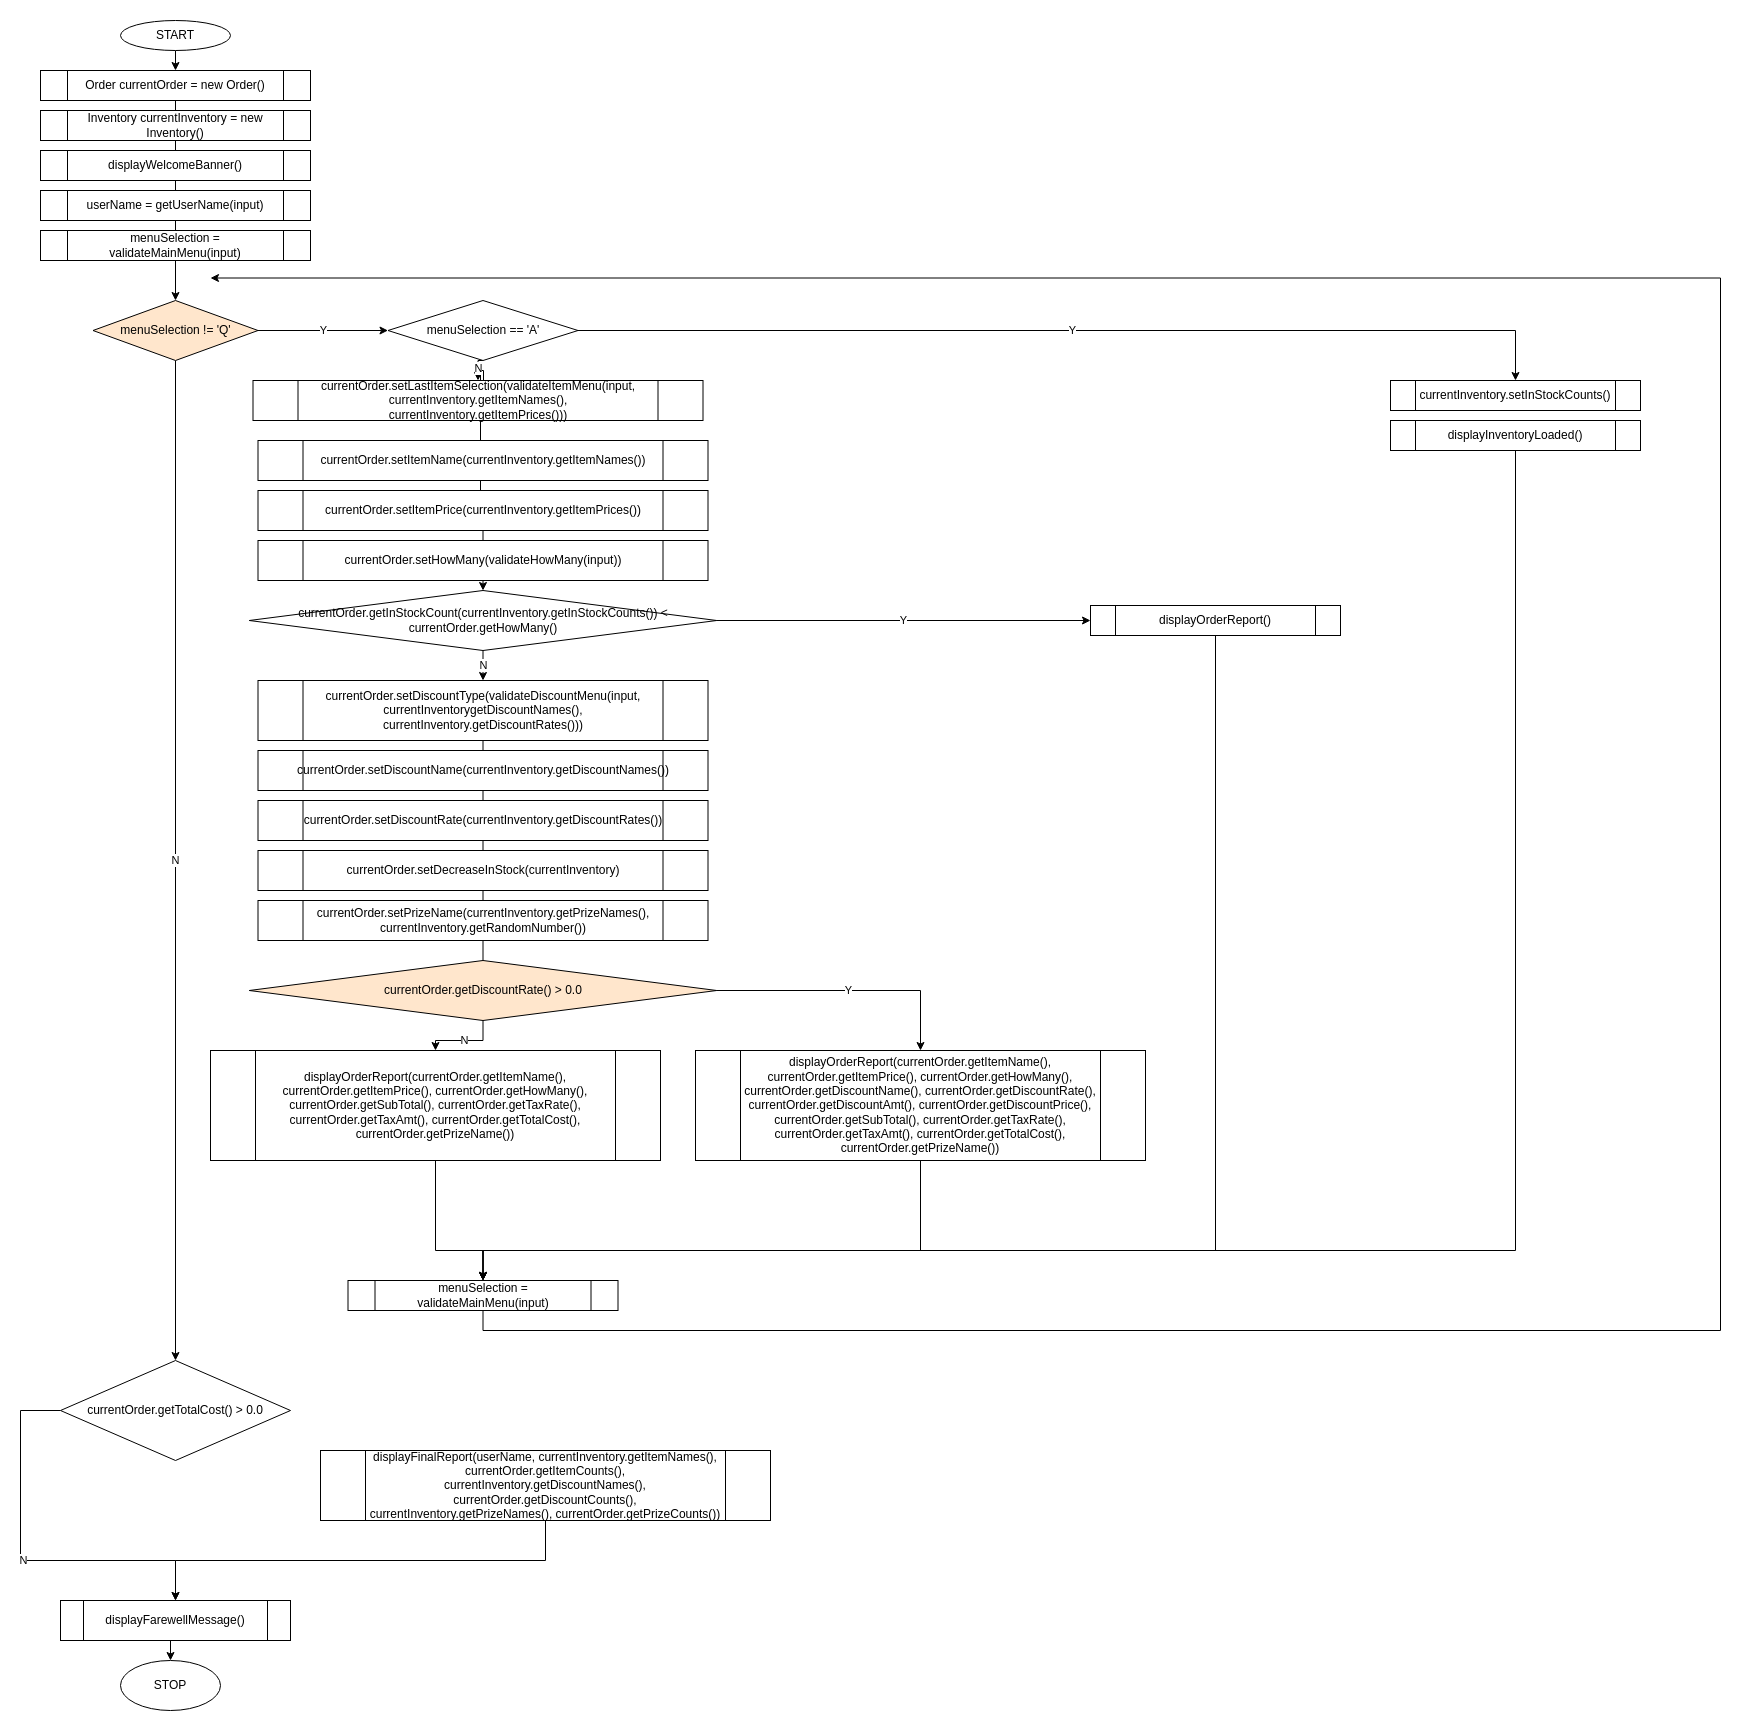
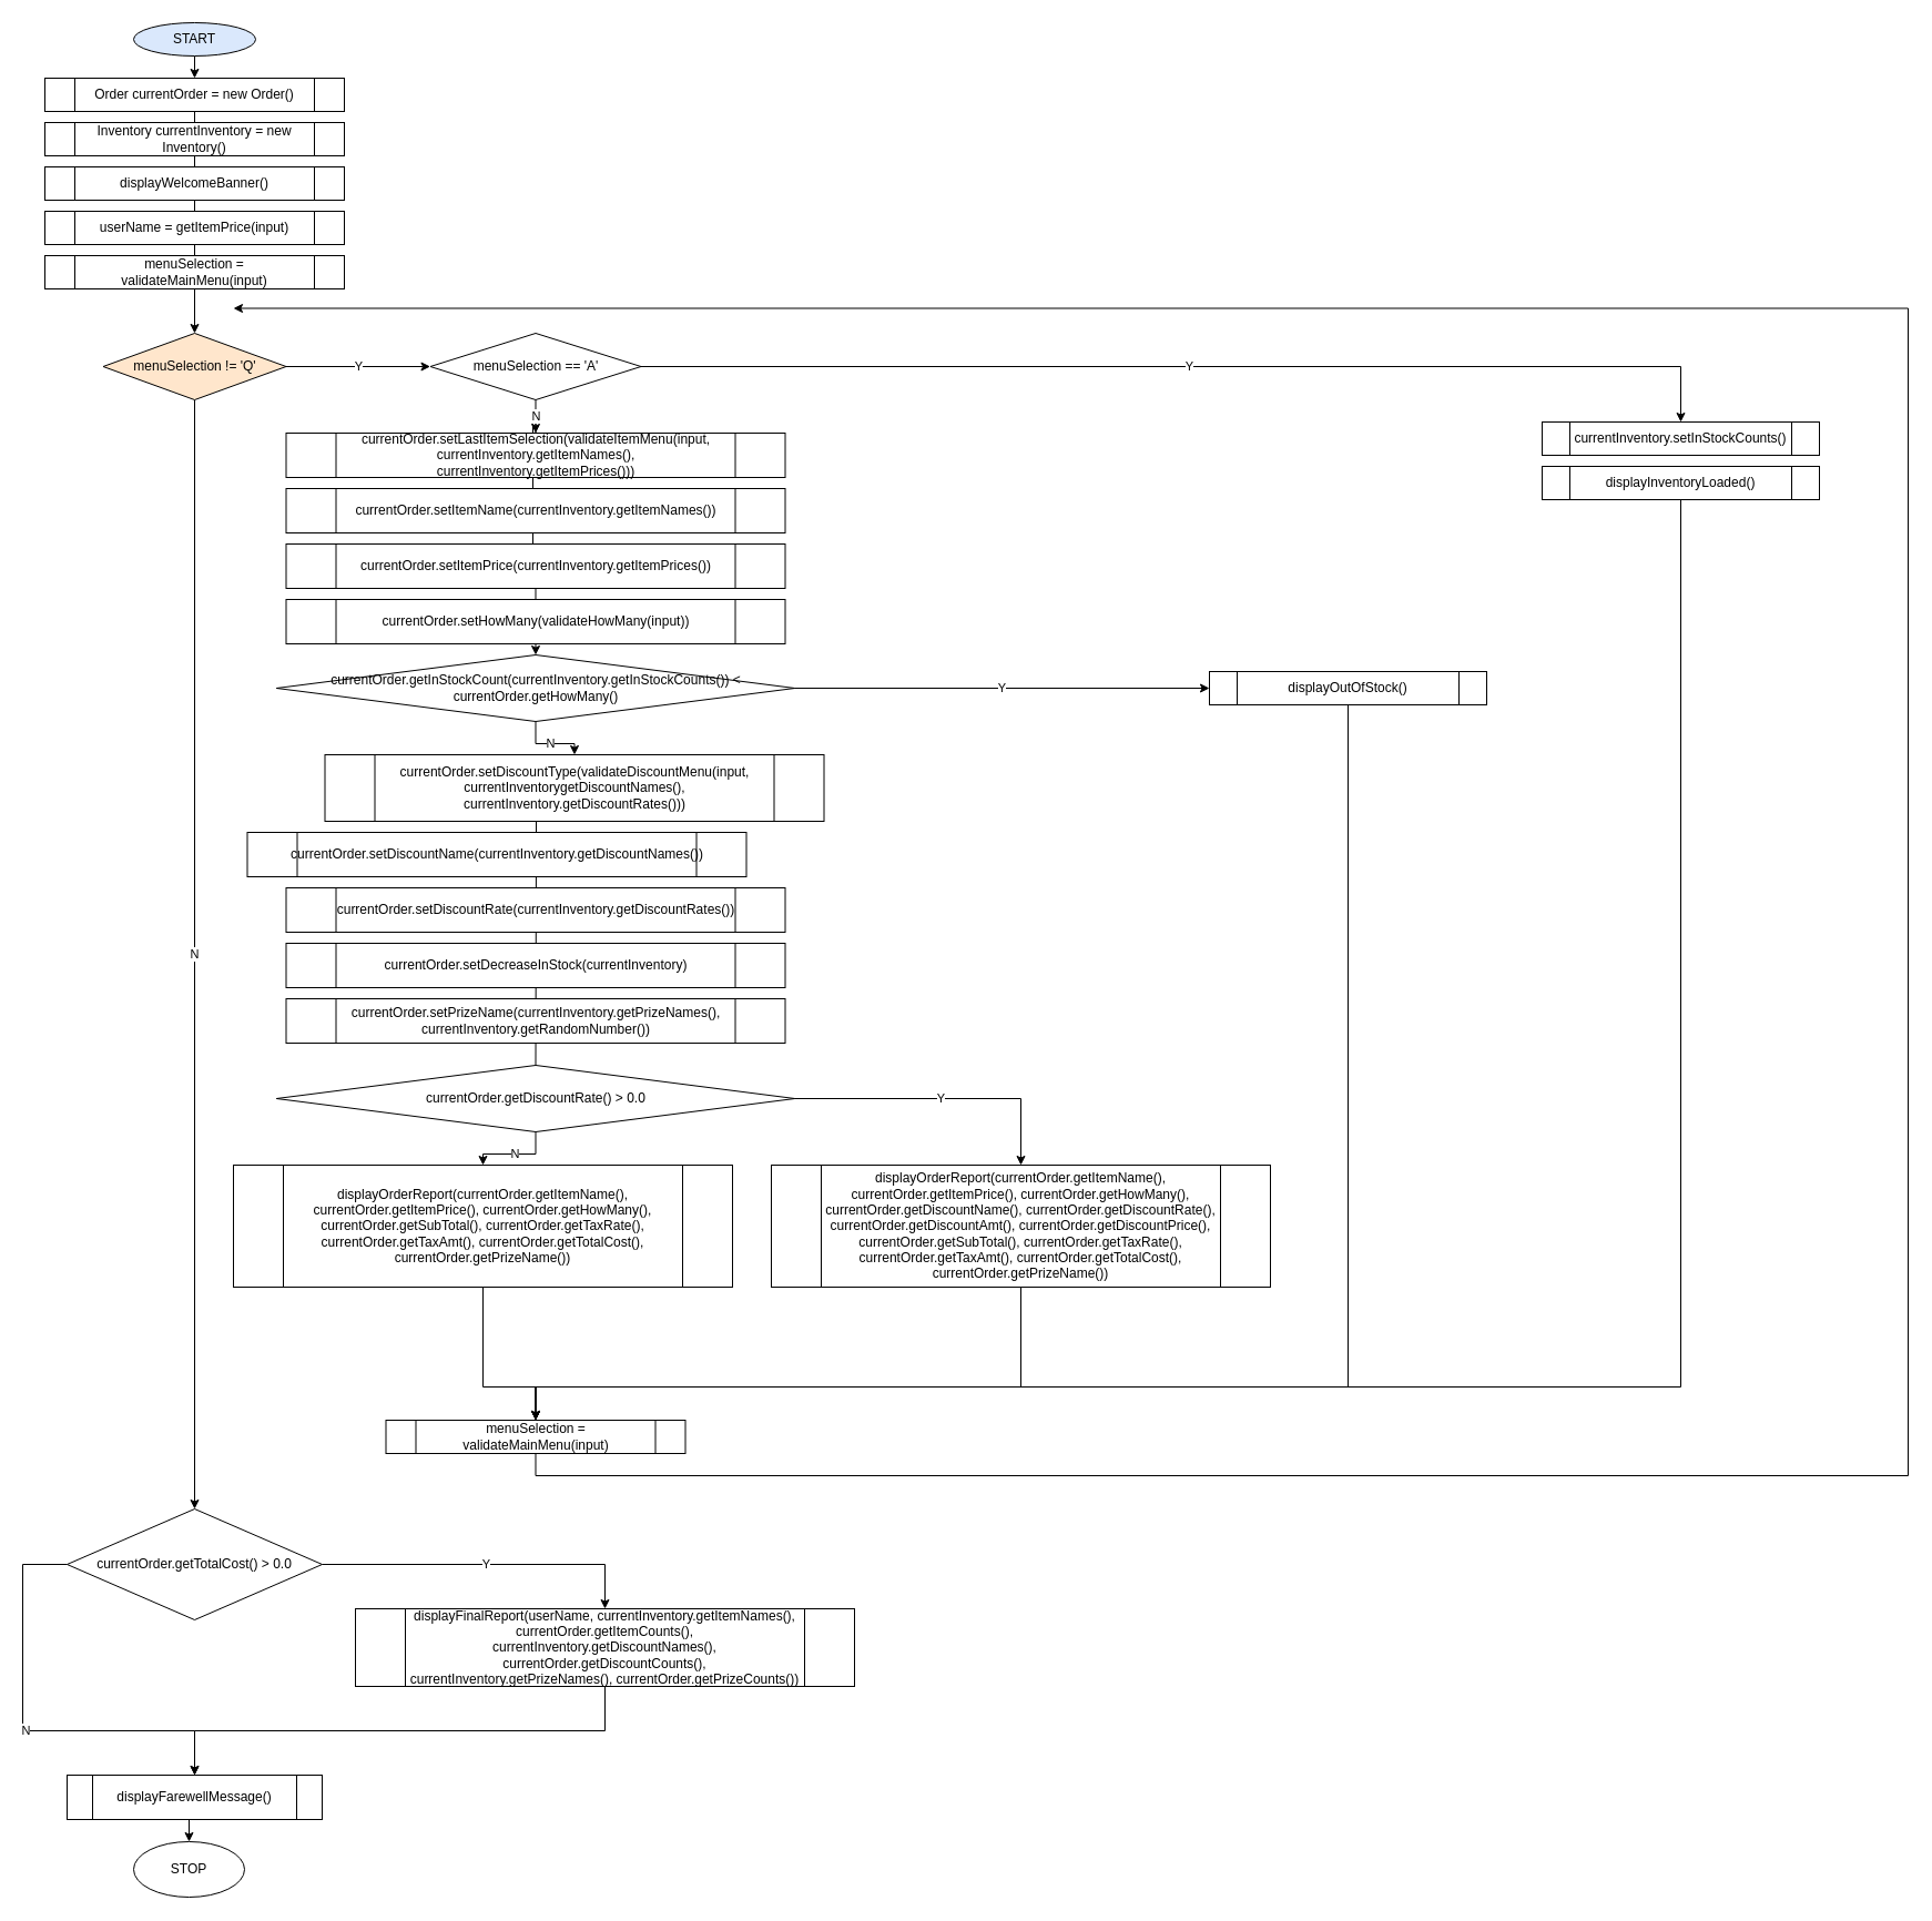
- <mxCell id="3" value="START" style="ellipse;whiteSpace=wrap;html=1;" parent="1" vertex="1"><mxGeometry x="120" y="20" width="110" height="30" as="geometry" /></mxCell>
+ <mxCell id="3" value="START" style="ellipse;whiteSpace=wrap;html=1;fillColor=#dae8fc;" parent="1" vertex="1"><mxGeometry x="120" y="20" width="110" height="30" as="geometry" /></mxCell>
- <mxCell id="7" value="userName = getUserName(input)" style="shape=process;whiteSpace=wrap;html=1;backgroundOutline=1;" parent="1" vertex="1"><mxGeometry x="40" y="190" width="270" height="30" as="geometry" /></mxCell>
+ <mxCell id="7" value="userName = getItemPrice(input)" style="shape=process;whiteSpace=wrap;html=1;backgroundOutline=1;" parent="1" vertex="1"><mxGeometry x="40" y="190" width="270" height="30" as="geometry" /></mxCell>
- <mxCell id="13" value="currentOrder.setLastItemSelection(validateItemMenu(input, currentInventory.getItemNames(), currentInventory.getItemPrices()))" style="shape=process;whiteSpace=wrap;html=1;backgroundOutline=1;" parent="1" vertex="1"><mxGeometry x="252.5" y="380" width="450" height="40" as="geometry" /></mxCell>
+ <mxCell id="13" value="currentOrder.setLastItemSelection(validateItemMenu(input, currentInventory.getItemNames(), currentInventory.getItemPrices()))" style="shape=process;whiteSpace=wrap;html=1;backgroundOutline=1;" parent="1" vertex="1"><mxGeometry x="257.5" y="390" width="450" height="40" as="geometry" /></mxCell>
- <mxCell id="41" value="displayOrderReport()" style="shape=process;whiteSpace=wrap;html=1;backgroundOutline=1;" vertex="1" parent="1"><mxGeometry x="1090" y="605" width="250" height="30" as="geometry" /></mxCell>
+ <mxCell id="41" value="displayOutOfStock()" style="shape=process;whiteSpace=wrap;html=1;backgroundOutline=1;" vertex="1" parent="1"><mxGeometry x="1090" y="605" width="250" height="30" as="geometry" /></mxCell>
- <mxCell id="18" value="currentOrder.setDiscountType(validateDiscountMenu(input, currentInventorygetDiscountNames(), currentInventory.getDiscountRates()))" style="shape=process;whiteSpace=wrap;html=1;backgroundOutline=1;" parent="1" vertex="1"><mxGeometry x="257.5" y="680" width="450" height="60" as="geometry" /></mxCell>
+ <mxCell id="18" value="currentOrder.setDiscountType(validateDiscountMenu(input, currentInventorygetDiscountNames(), currentInventory.getDiscountRates()))" style="shape=process;whiteSpace=wrap;html=1;backgroundOutline=1;" parent="1" vertex="1"><mxGeometry x="292.5" y="680" width="450" height="60" as="geometry" /></mxCell>
- <mxCell id="19" value="currentOrder.setDiscountName(currentInventory.getDiscountNames())" style="shape=process;whiteSpace=wrap;html=1;backgroundOutline=1;" parent="1" vertex="1"><mxGeometry x="257.5" y="750" width="450" height="40" as="geometry" /></mxCell>
+ <mxCell id="19" value="currentOrder.setDiscountName(currentInventory.getDiscountNames())" style="shape=process;whiteSpace=wrap;html=1;backgroundOutline=1;" parent="1" vertex="1"><mxGeometry x="222.5" y="750" width="450" height="40" as="geometry" /></mxCell>
- <mxCell id="44" value="currentOrder.getDiscountRate() &amp;gt; 0.0" style="rhombus;whiteSpace=wrap;html=1;fillColor=#ffe6cc;" vertex="1" parent="1"><mxGeometry x="248.75" y="960" width="467.5" height="60" as="geometry" /></mxCell>
+ <mxCell id="44" value="currentOrder.getDiscountRate() &amp;gt; 0.0" style="rhombus;whiteSpace=wrap;html=1;" vertex="1" parent="1"><mxGeometry x="248.75" y="960" width="467.5" height="60" as="geometry" /></mxCell>
+ <mxCell id="26" value="Y" style="edgeStyle=orthogonalEdgeStyle;rounded=0;orthogonalLoop=1;jettySize=auto;html=1;exitX=1;exitY=0.5;exitDx=0;exitDy=0;entryX=0.5;entryY=0;entryDx=0;entryDy=0;" parent="1" source="27" target="31" edge="1"><mxGeometry relative="1" as="geometry" /></mxCell>
